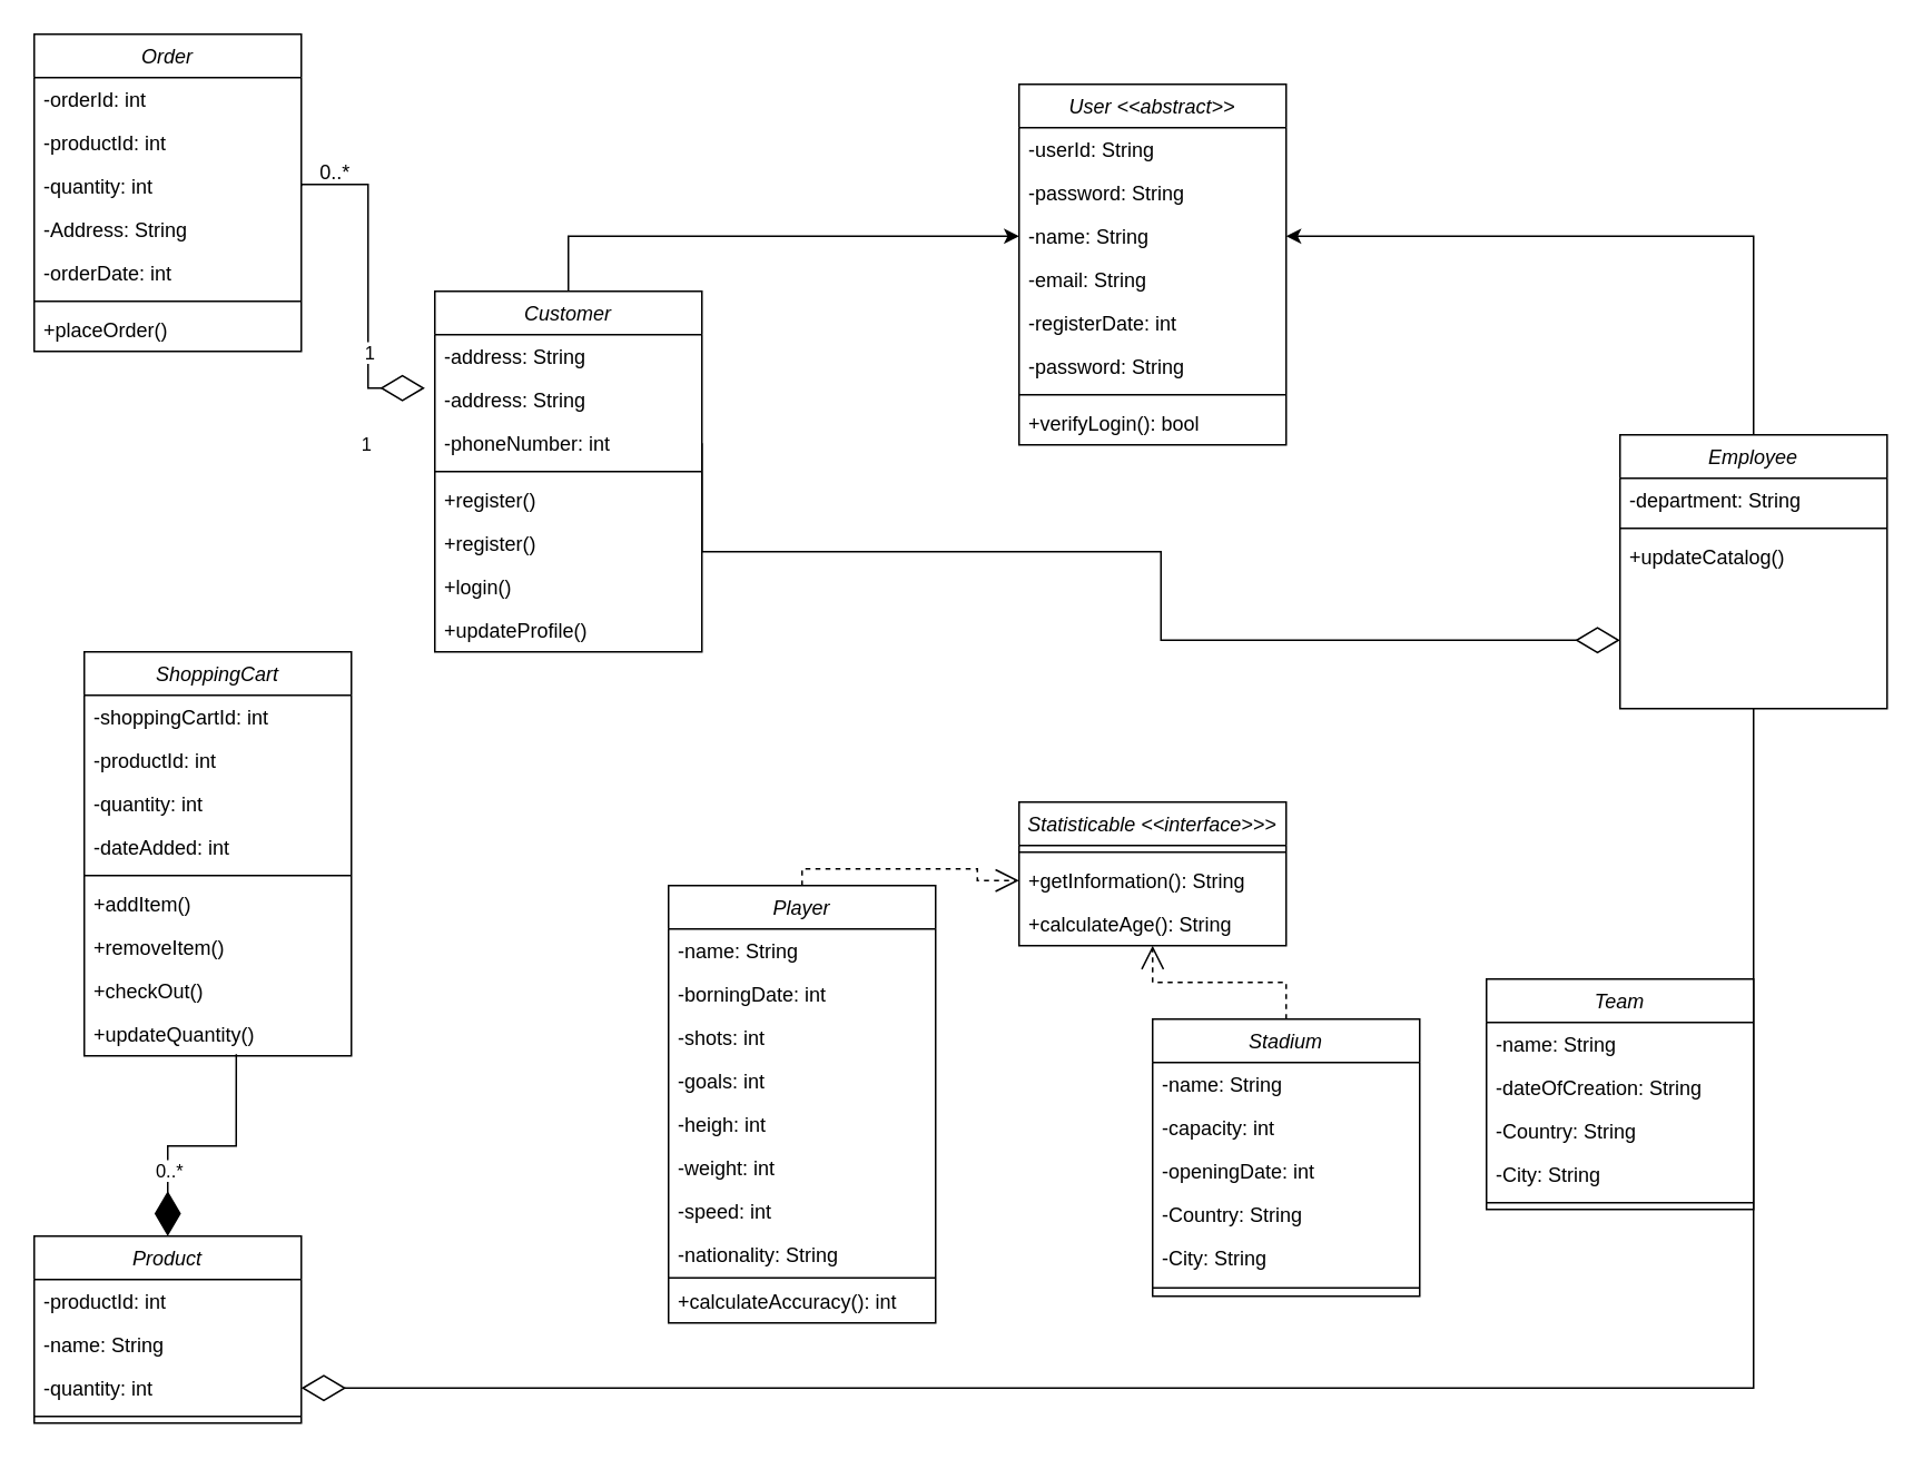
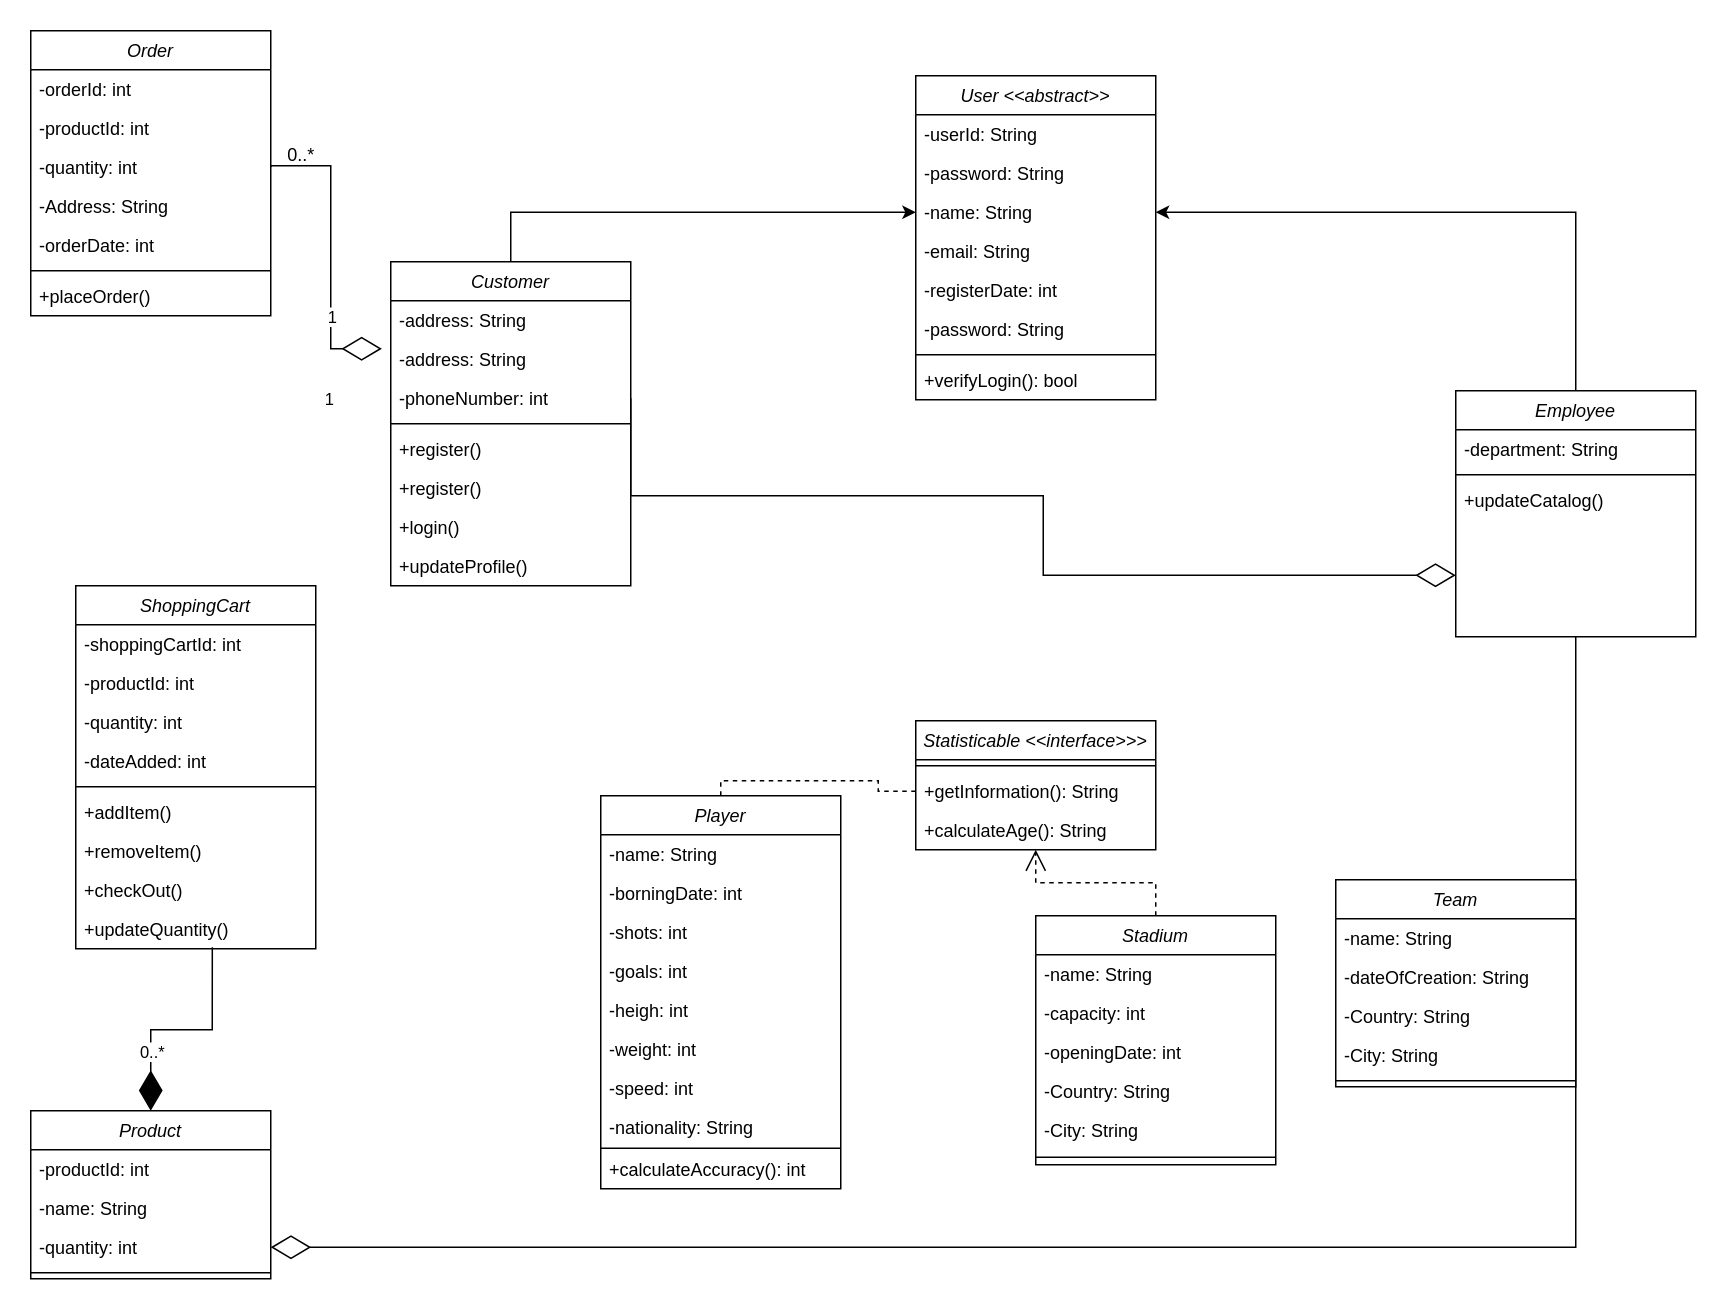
- <mxCell id="81" value="" style="endArrow=open;endSize=12;dashed=1;html=1;rounded=0;edgeStyle=orthogonalEdgeStyle;exitX=0.5;exitY=0;exitDx=0;exitDy=0;entryX=0;entryY=0.5;entryDx=0;entryDy=0;" parent="1" source="57" target="55" edge="1"><mxGeometry x="0.004" width="160" relative="1" as="geometry"><mxPoint x="670" y="1060" as="sourcePoint" /><mxPoint x="830" y="1060" as="targetPoint" /><mxPoint as="offset" /></mxGeometry></mxCell>
+ <mxCell id="81" value="" style="endArrow=none;endSize=12;dashed=1;html=1;rounded=0;edgeStyle=orthogonalEdgeStyle;exitX=0.5;exitY=0;exitDx=0;exitDy=0;entryX=0;entryY=0.5;entryDx=0;entryDy=0;" parent="1" source="57" target="55" edge="1"><mxGeometry x="0.004" width="160" relative="1" as="geometry"><mxPoint x="670" y="1060" as="sourcePoint" /><mxPoint x="830" y="1060" as="targetPoint" /><mxPoint as="offset" /></mxGeometry></mxCell>
